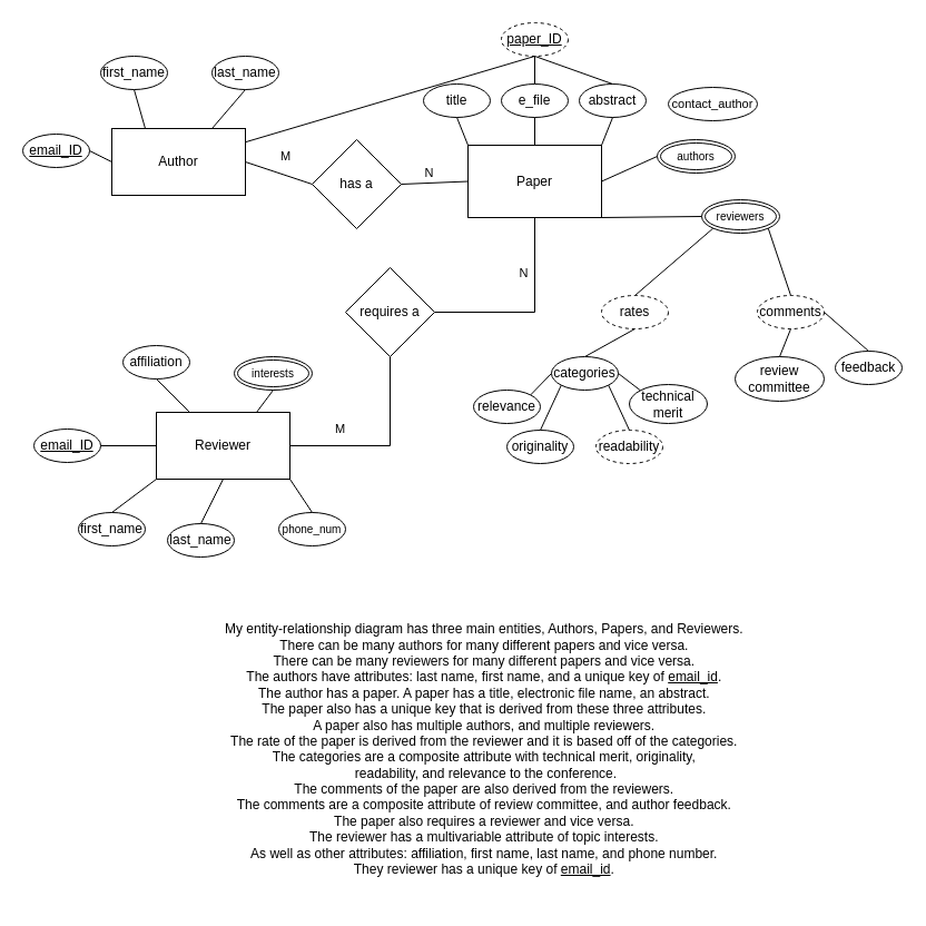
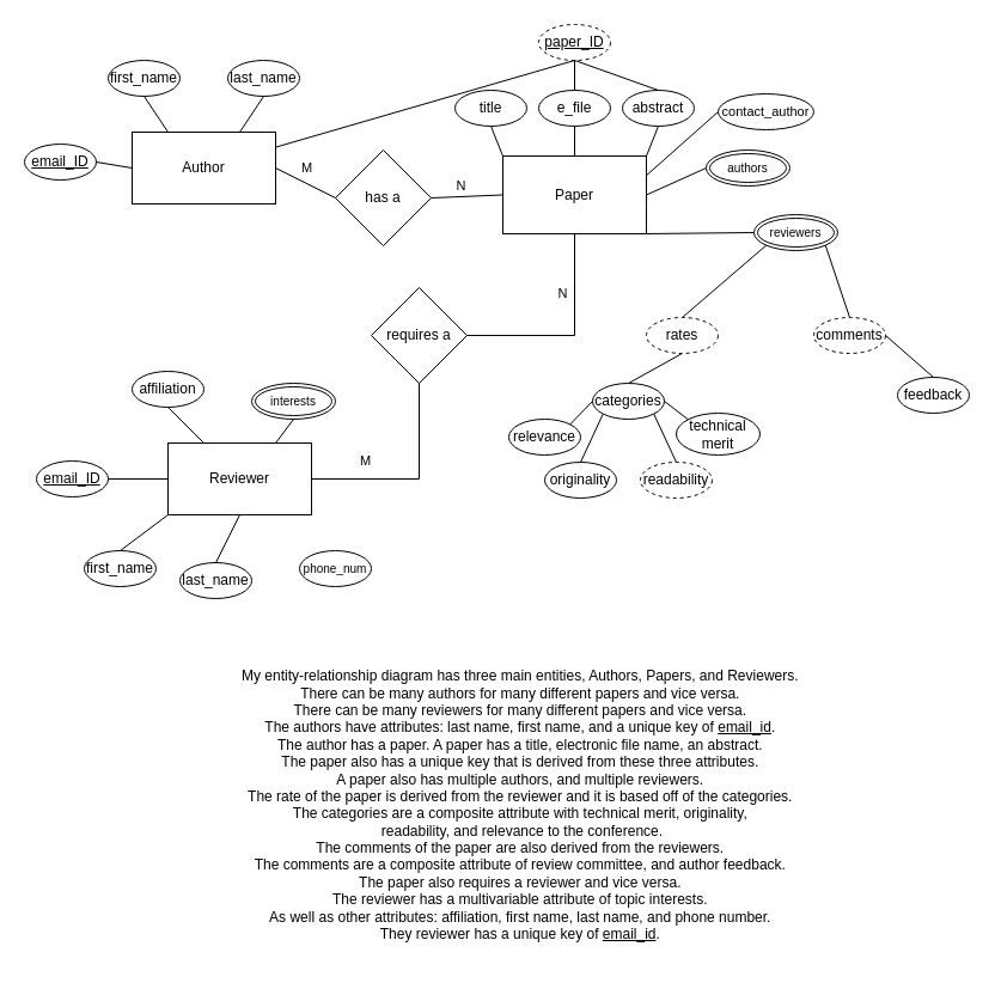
+ <mxCell id="29" value="" style="edgeStyle=none;orthogonalLoop=1;jettySize=auto;html=1;rounded=0;fontSize=11;exitX=1;exitY=0.25;exitDx=0;exitDy=0;entryX=0;entryY=0.5;entryDx=0;entryDy=0;endArrow=none;endFill=0;" parent="1" source="7" target="28" edge="1"><mxGeometry width="80" relative="1" as="geometry"><mxPoint x="580" y="140" as="sourcePoint" /><mxPoint x="660" y="140" as="targetPoint" /><Array as="points" /></mxGeometry></mxCell>
- <mxCell id="2" value="Author" style="rounded=0;whiteSpace=wrap;html=1;" parent="1" vertex="1"><mxGeometry x="100" y="115" width="120" height="60" as="geometry" /></mxCell>
+ <mxCell id="2" value="Author" style="rounded=0;whiteSpace=wrap;html=1;" parent="1" vertex="1"><mxGeometry x="110" y="110" width="120" height="60" as="geometry" /></mxCell>
- <mxCell id="49" value="" style="edgeStyle=none;orthogonalLoop=1;jettySize=auto;html=1;rounded=0;fontSize=11;exitX=0.5;exitY=1;exitDx=0;exitDy=0;entryX=0.5;entryY=0;entryDx=0;entryDy=0;endArrow=none;endFill=0;" parent="1" source="46" target="47" edge="1"><mxGeometry width="80" relative="1" as="geometry"><mxPoint x="740" y="300" as="sourcePoint" /><mxPoint x="820" y="300" as="targetPoint" /><Array as="points" /></mxGeometry></mxCell>
- <mxCell id="47" value="review committee" style="ellipse;whiteSpace=wrap;html=1;" parent="1" vertex="1"><mxGeometry x="660" y="320" width="80" height="40" as="geometry" /></mxCell>
- <mxCell id="62" value="" style="edgeStyle=none;orthogonalLoop=1;jettySize=auto;html=1;rounded=0;exitX=1;exitY=1;exitDx=0;exitDy=0;entryX=0.5;entryY=0;entryDx=0;entryDy=0;endArrow=none;endFill=0;" parent="1" source="18" target="22" edge="1"><mxGeometry width="80" relative="1" as="geometry"><mxPoint x="240" y="440" as="sourcePoint" /><mxPoint x="320" y="440" as="targetPoint" /><Array as="points" /></mxGeometry></mxCell>
